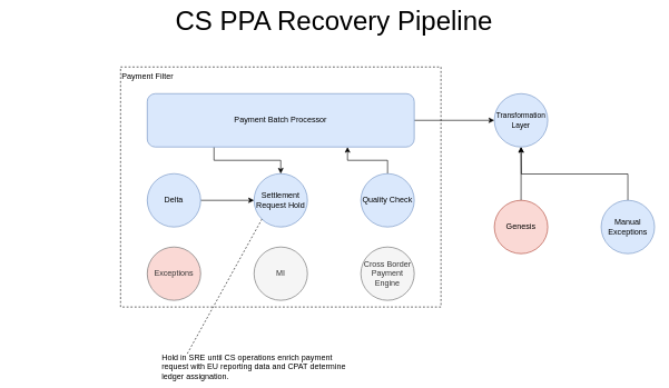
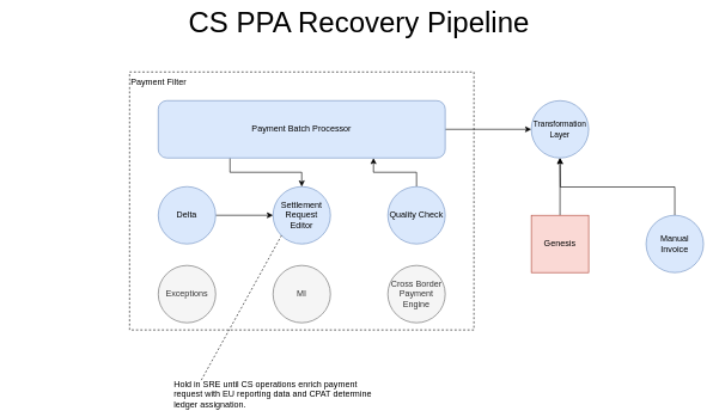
- <mxCell id="5" value="Settlement Request Hold" style="ellipse;whiteSpace=wrap;html=1;aspect=fixed;fillColor=#dae8fc;strokeColor=#6c8ebf;" vertex="1" parent="1"><mxGeometry x="380" y="260" width="80" height="80" as="geometry" /></mxCell>
+ <mxCell id="5" value="Settlement Request Editor" style="ellipse;whiteSpace=wrap;html=1;aspect=fixed;fillColor=#dae8fc;strokeColor=#6c8ebf;" vertex="1" parent="1"><mxGeometry x="380" y="260" width="80" height="80" as="geometry" /></mxCell>
- <mxCell id="16" value="Genesis" style="ellipse;whiteSpace=wrap;html=1;aspect=fixed;fillColor=#fad9d5;strokeColor=#ae4132;" vertex="1" parent="1"><mxGeometry x="740" y="300" width="80" height="80" as="geometry" /></mxCell>
+ <mxCell id="16" value="Genesis" style="whiteSpace=wrap;html=1;aspect=fixed;fillColor=#fad9d5;strokeColor=#ae4132;rounded=0;" vertex="1" parent="1"><mxGeometry x="740" y="300" width="80" height="80" as="geometry" /></mxCell>
- <mxCell id="18" value="Manual Exceptions" style="ellipse;whiteSpace=wrap;html=1;aspect=fixed;fillColor=#dae8fc;strokeColor=#6c8ebf;" vertex="1" parent="1"><mxGeometry x="900" y="300" width="80" height="80" as="geometry" /></mxCell>
+ <mxCell id="18" value="Manual Invoice" style="ellipse;whiteSpace=wrap;html=1;aspect=fixed;fillColor=#dae8fc;strokeColor=#6c8ebf;" vertex="1" parent="1"><mxGeometry x="900" y="300" width="80" height="80" as="geometry" /></mxCell>
- <mxCell id="11" value="Exceptions" style="ellipse;whiteSpace=wrap;html=1;aspect=fixed;fillColor=#fad9d5;strokeColor=#666666;fontColor=#333333;" vertex="1" parent="1"><mxGeometry x="220" y="370" width="80" height="80" as="geometry" /></mxCell>
+ <mxCell id="11" value="Exceptions" style="ellipse;whiteSpace=wrap;html=1;aspect=fixed;fillColor=#f5f5f5;strokeColor=#666666;fontColor=#333333;" vertex="1" parent="1"><mxGeometry x="220" y="370" width="80" height="80" as="geometry" /></mxCell>
